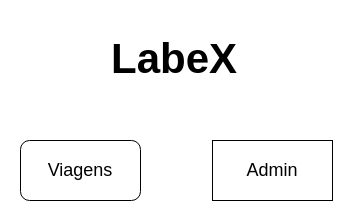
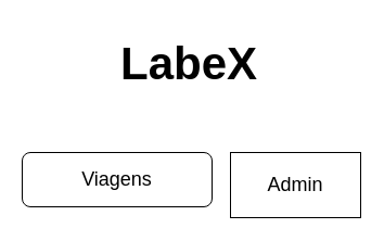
- <mxCell id="2" value="&lt;font style=&quot;font-size: 18px&quot;&gt;Viagens&lt;/font&gt;" style="rounded=1;whiteSpace=wrap;html=1;" vertex="1" parent="1"><mxGeometry x="20" y="140" width="120" height="60" as="geometry" /></mxCell>
+ <mxCell id="2" value="&lt;font style=&quot;font-size: 18px&quot;&gt;Viagens&lt;/font&gt;" style="rounded=1;whiteSpace=wrap;html=1;" vertex="1" parent="1"><mxGeometry x="20" y="140" width="175" height="50" as="geometry" /></mxCell>
